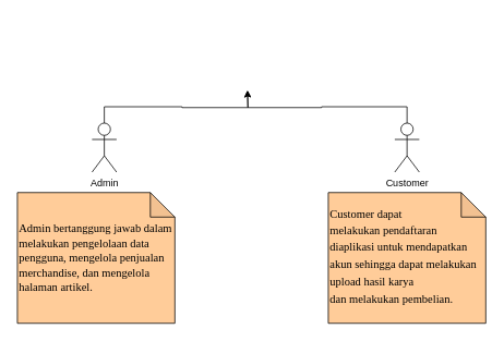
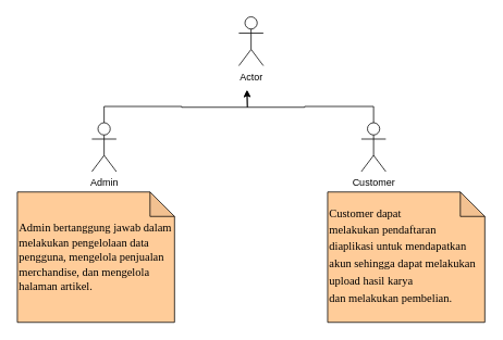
+ <mxCell id="2" value="Actor" style="shape=umlActor;verticalLabelPosition=bottom;labelBackgroundColor=#ffffff;verticalAlign=top;html=1;outlineConnect=0;" vertex="1" parent="1"><mxGeometry x="292" y="20" width="30" height="60" as="geometry" /></mxCell>
- <mxCell id="4" value="Customer" style="shape=umlActor;verticalLabelPosition=bottom;labelBackgroundColor=#ffffff;verticalAlign=top;html=1;outlineConnect=0;" vertex="1" parent="1"><mxGeometry x="482" y="150" width="30" height="60" as="geometry" /></mxCell>
+ <mxCell id="4" value="Customer" style="shape=umlActor;verticalLabelPosition=bottom;labelBackgroundColor=#ffffff;verticalAlign=top;html=1;outlineConnect=0;" vertex="1" parent="1"><mxGeometry x="442" y="150" width="30" height="60" as="geometry" /></mxCell>
